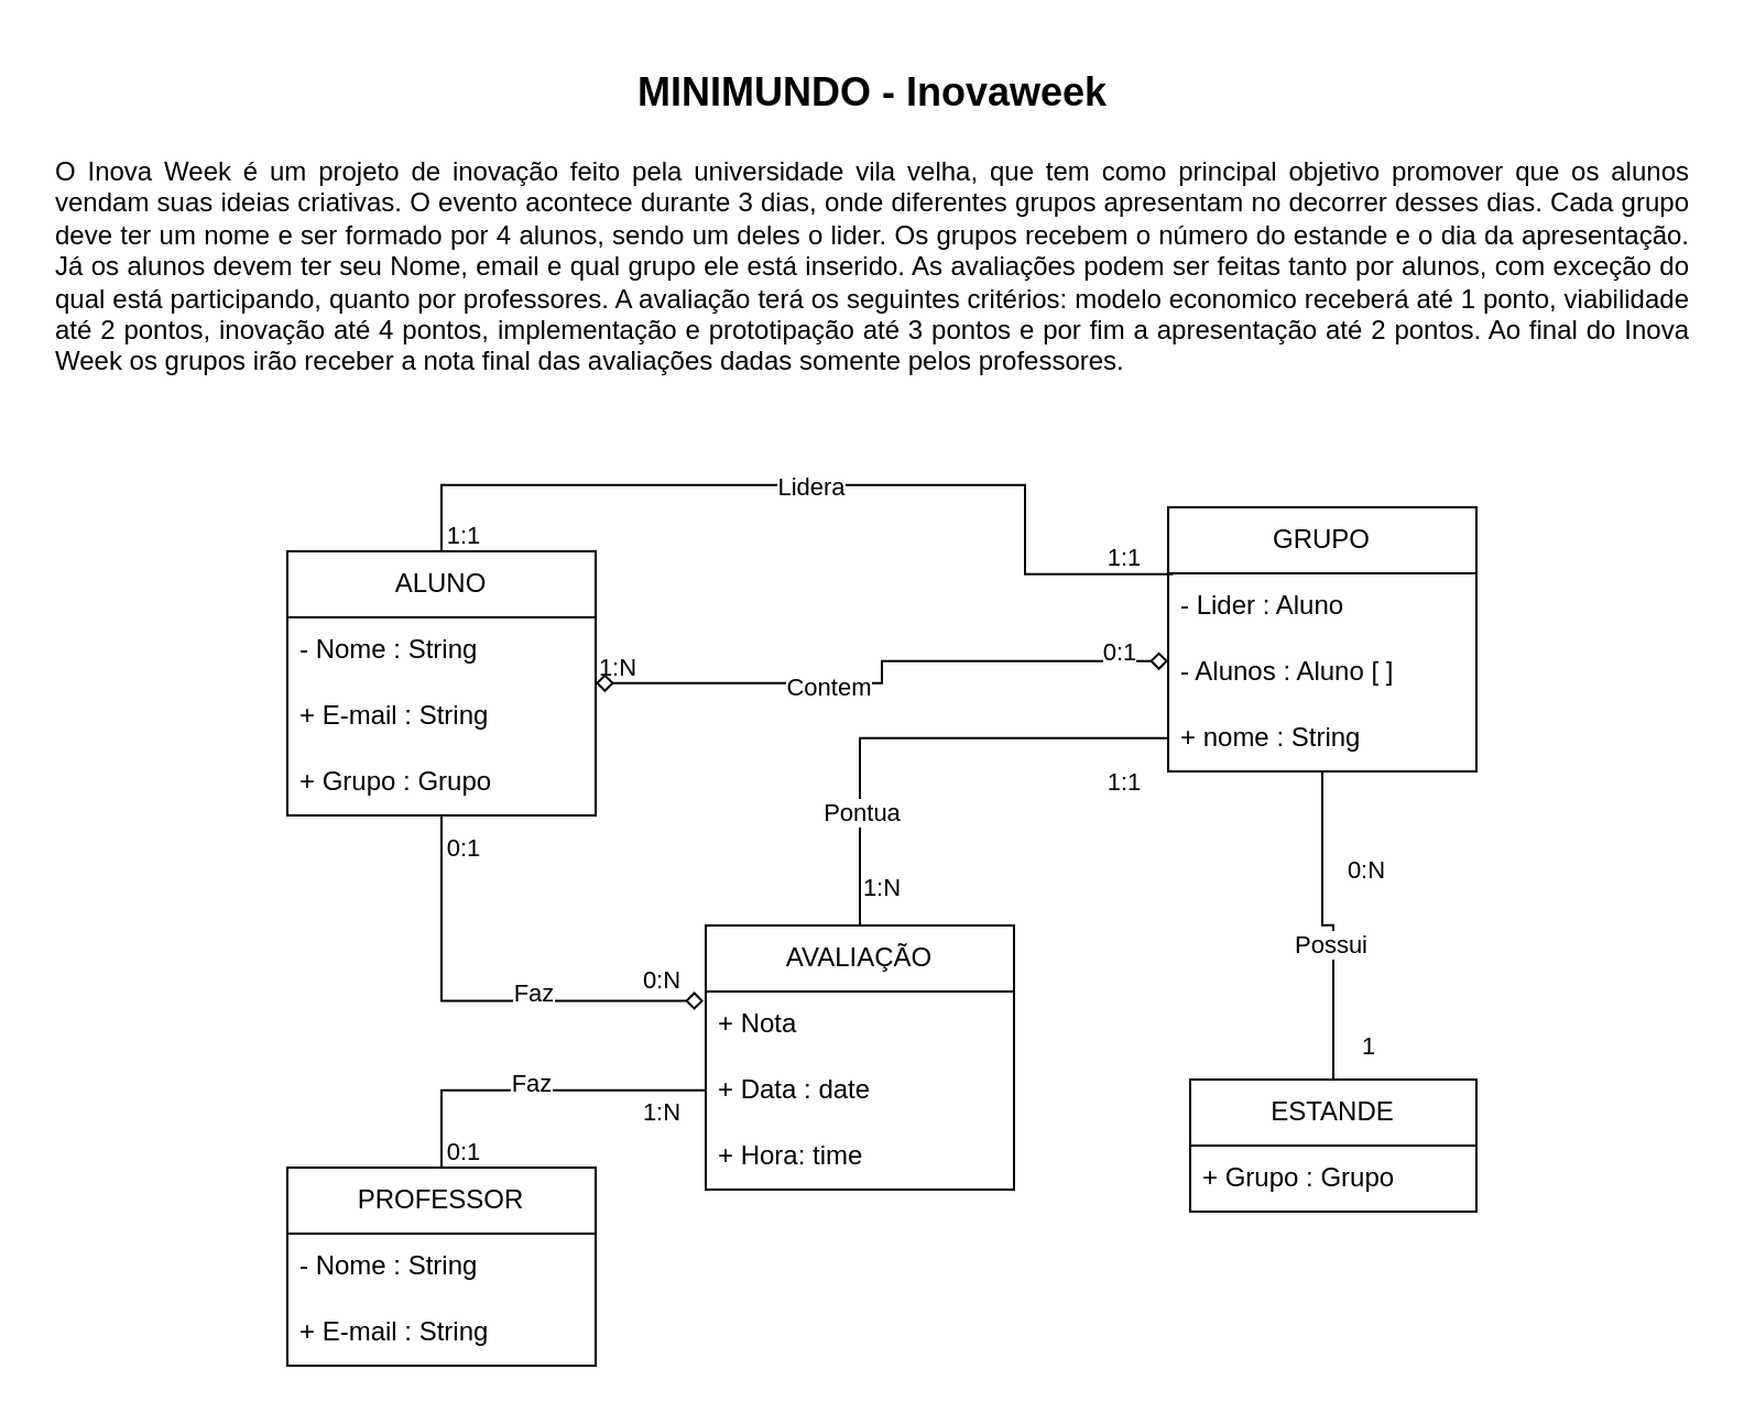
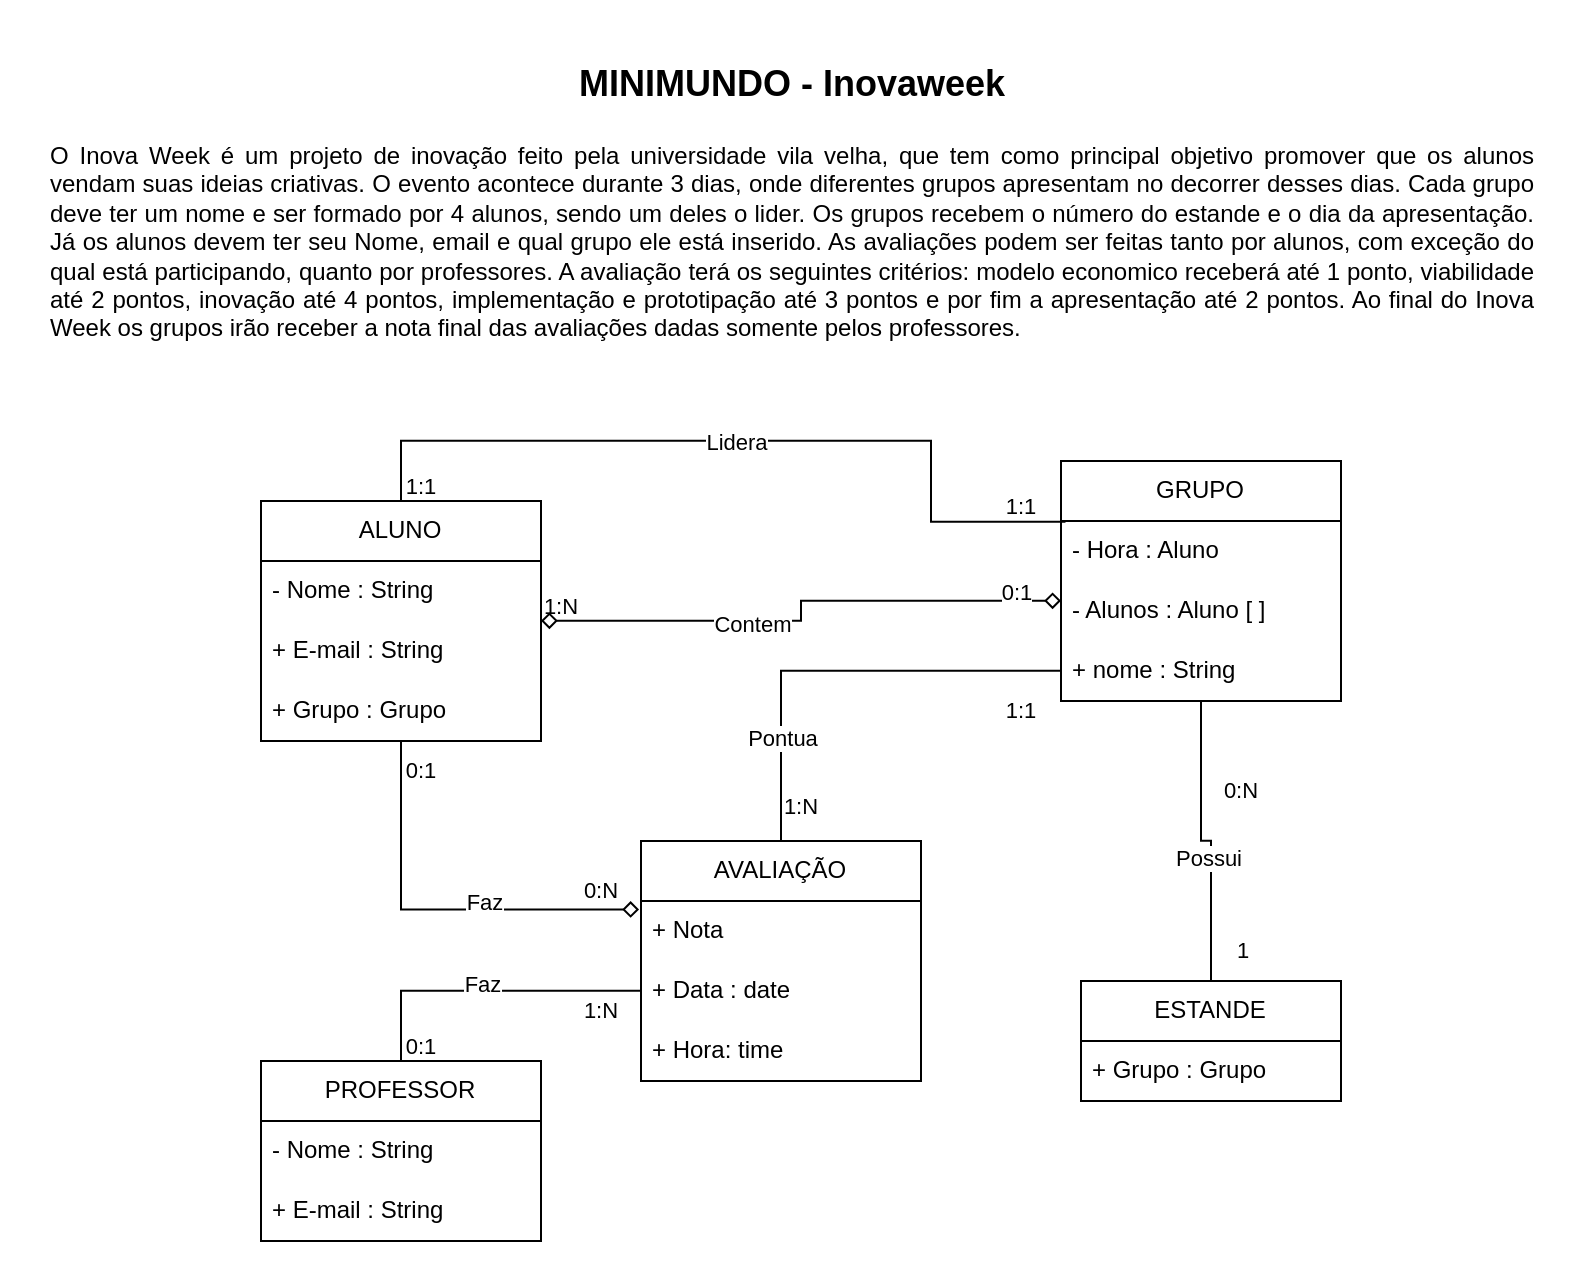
- <mxCell id="22" value="- Lider : Aluno" style="text;strokeColor=none;fillColor=none;align=left;verticalAlign=middle;spacingLeft=4;spacingRight=4;overflow=hidden;points=[[0,0.5],[1,0.5]];portConstraint=eastwest;rotatable=0;whiteSpace=wrap;html=1;" parent="21" vertex="1"><mxGeometry y="30" width="140" height="30" as="geometry" /></mxCell>
+ <mxCell id="22" value="- Hora : Aluno" style="text;strokeColor=none;fillColor=none;align=left;verticalAlign=middle;spacingLeft=4;spacingRight=4;overflow=hidden;points=[[0,0.5],[1,0.5]];portConstraint=eastwest;rotatable=0;whiteSpace=wrap;html=1;" parent="21" vertex="1"><mxGeometry y="30" width="140" height="30" as="geometry" /></mxCell>
